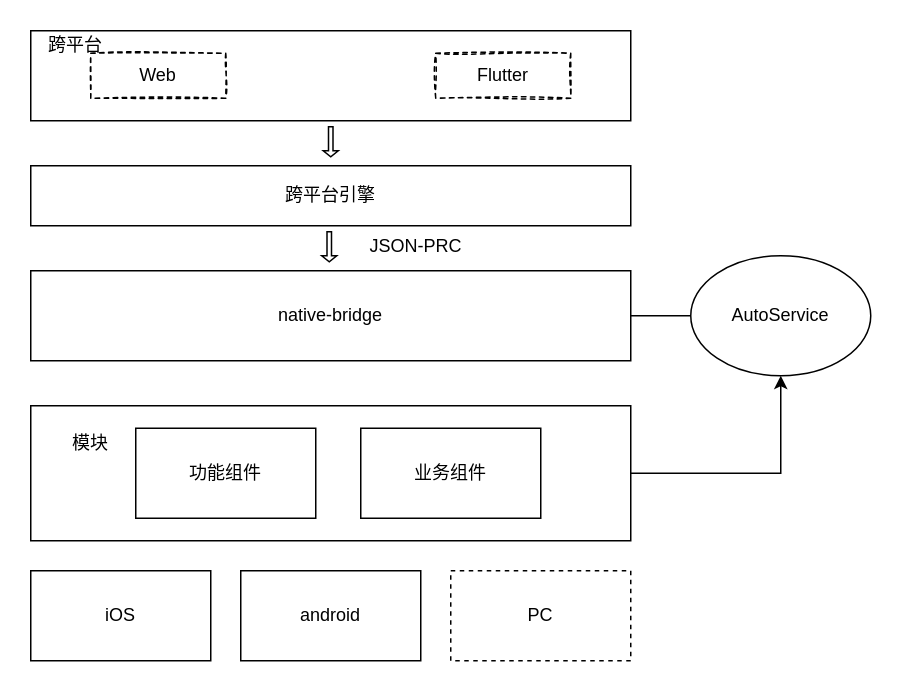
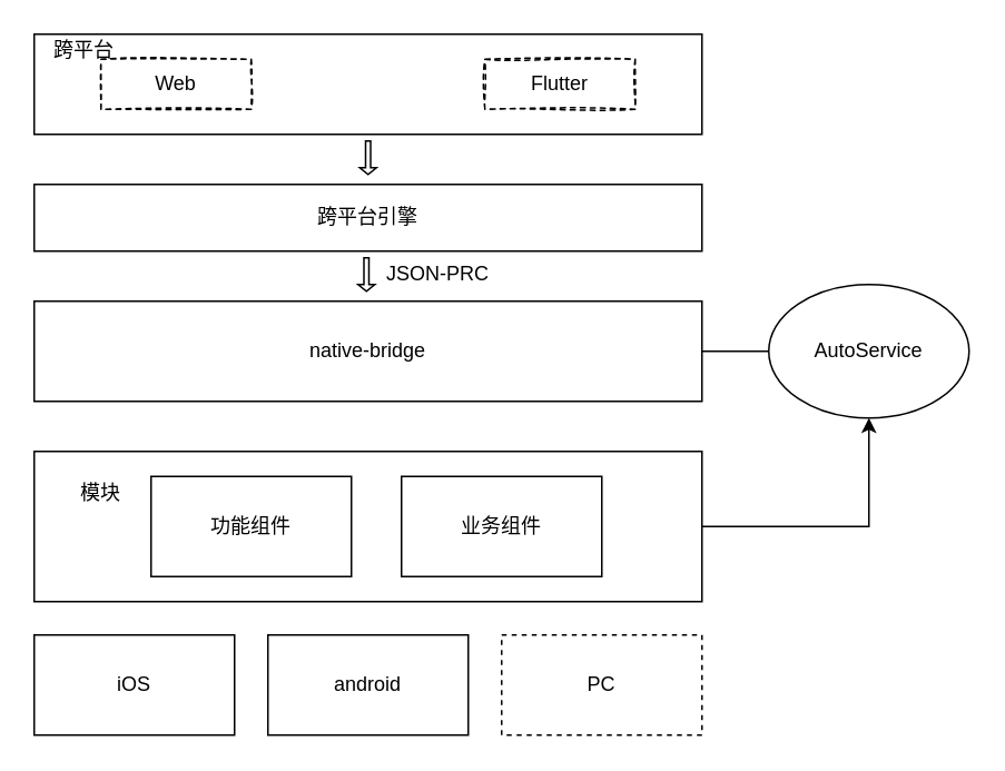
- <mxCell id="20" value="JSON-PRC" style="text;html=1;strokeColor=none;fillColor=none;align=center;verticalAlign=middle;whiteSpace=wrap;rounded=0;shadow=0;glass=0;sketch=0;" vertex="1" parent="1"><mxGeometry x="239" y="158" width="76" height="12" as="geometry" /></mxCell>
+ <mxCell id="20" value="JSON-PRC" style="text;html=1;strokeColor=none;fillColor=none;align=center;verticalAlign=middle;whiteSpace=wrap;rounded=0;shadow=0;glass=0;sketch=0;" vertex="1" parent="1"><mxGeometry x="224" y="158" width="76" height="12" as="geometry" /></mxCell>
